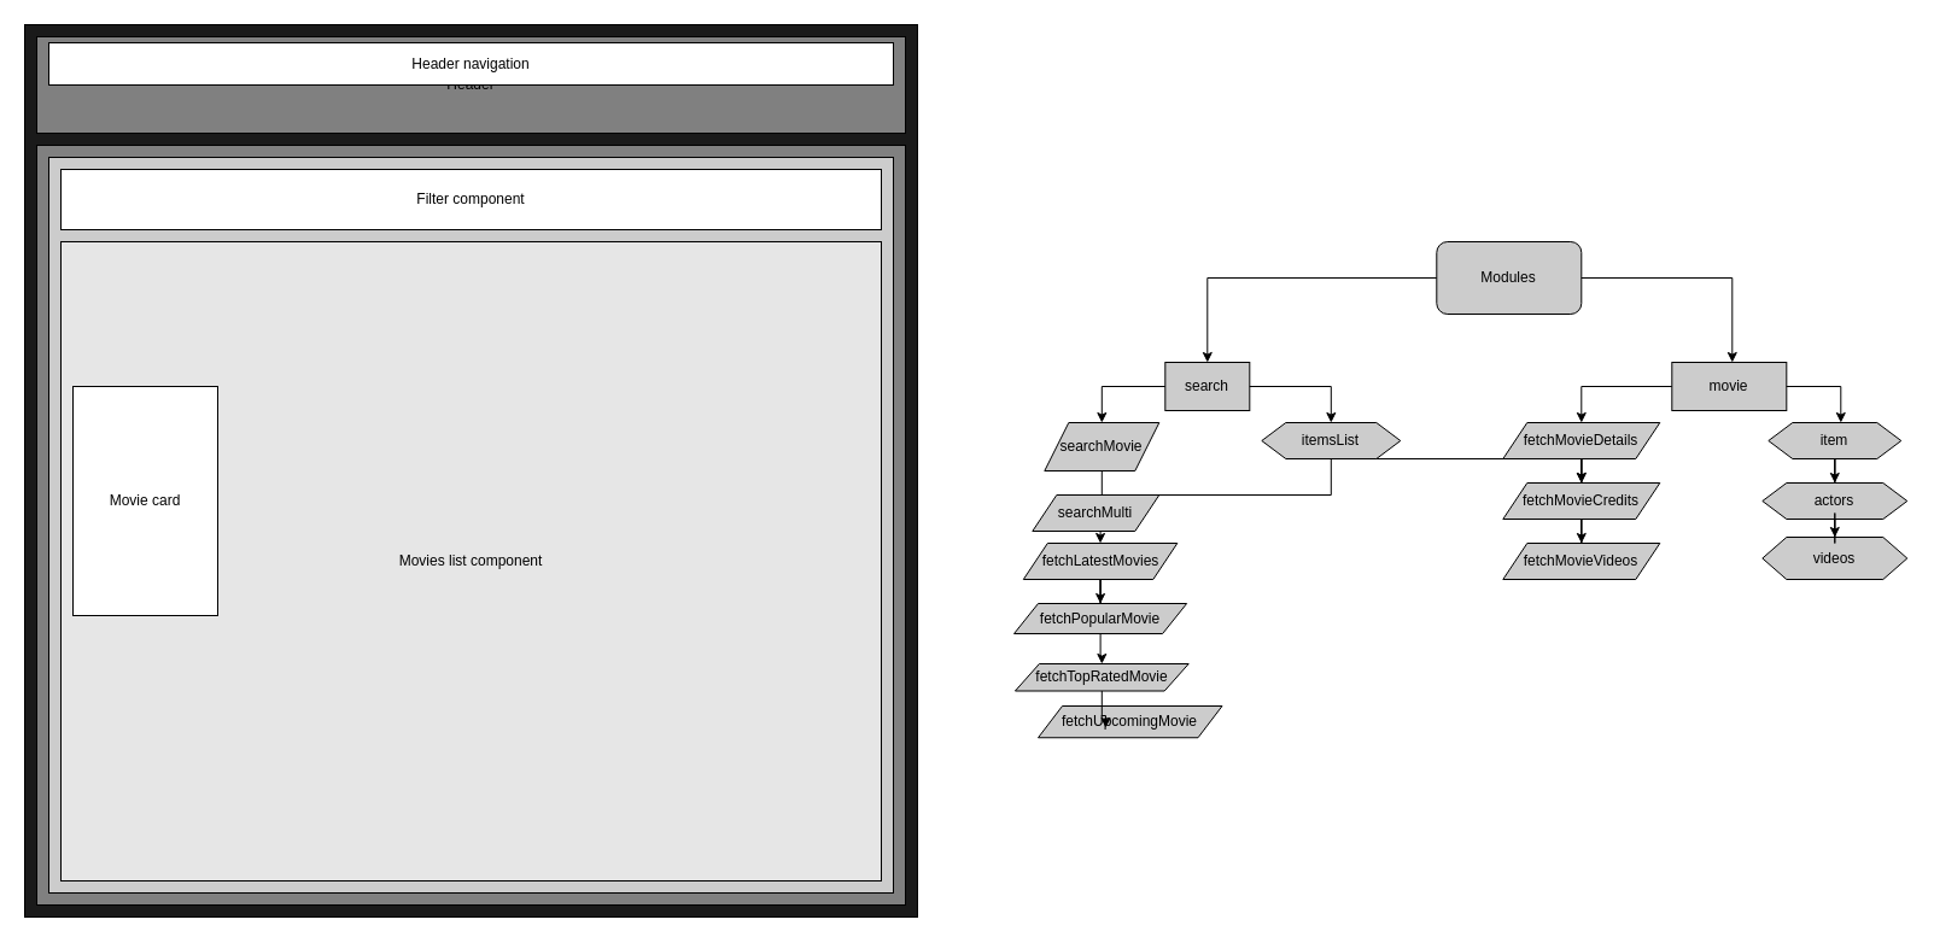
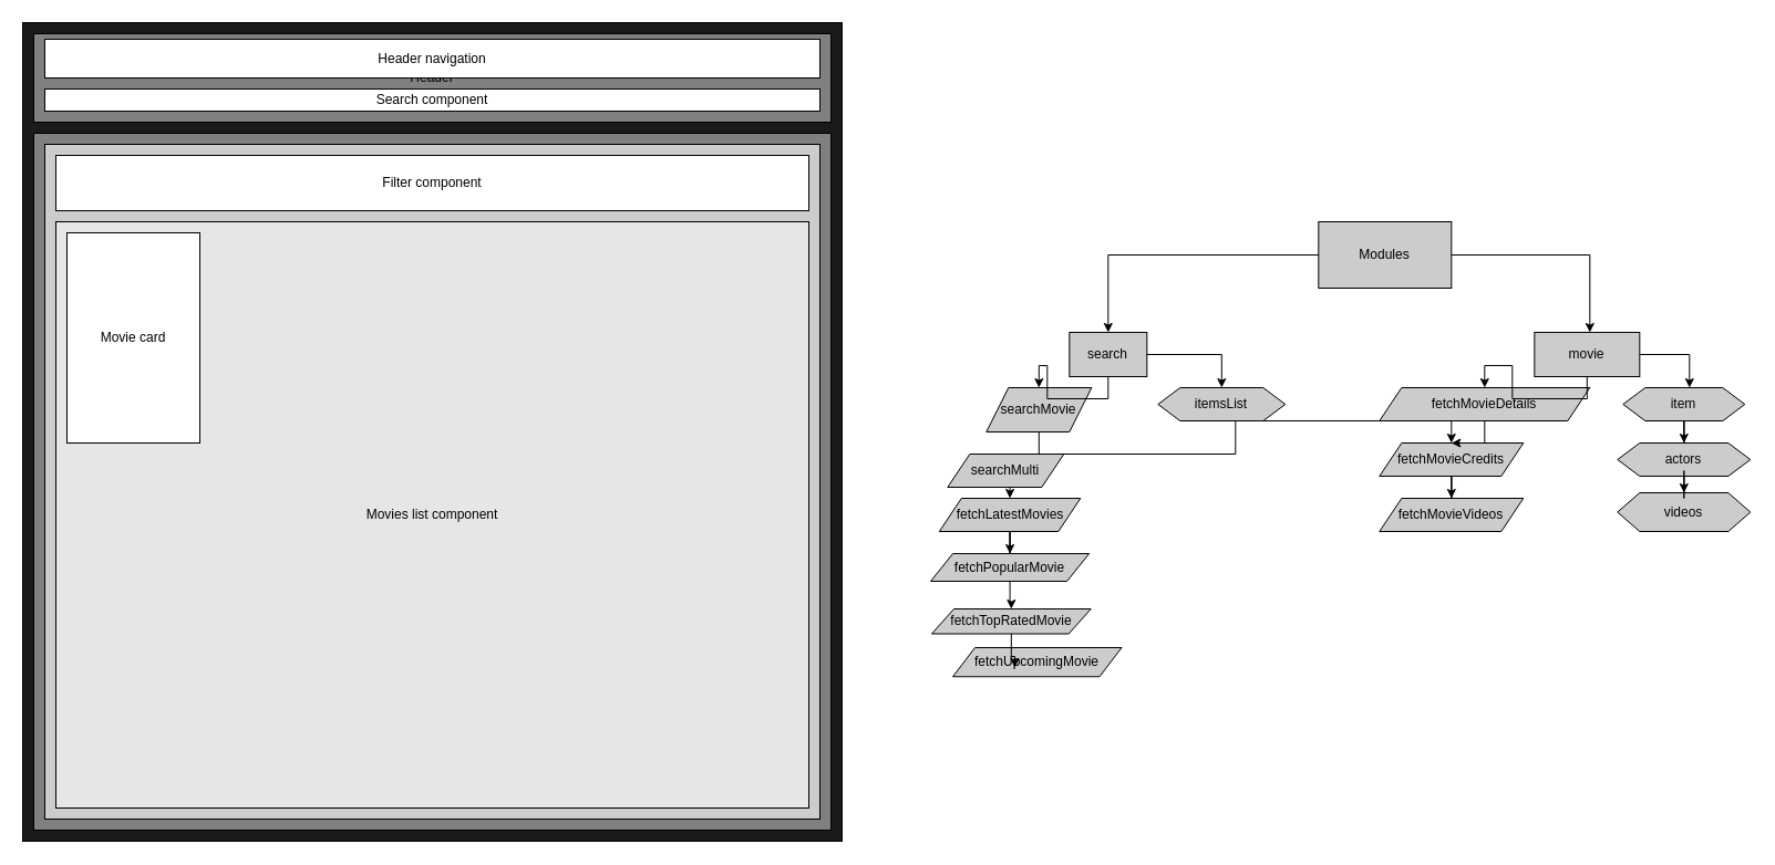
+ <mxCell id="5" value="Search component" style="rounded=0;whiteSpace=wrap;html=1;" vertex="1" parent="1"><mxGeometry x="40" y="80" width="700" height="20" as="geometry" /></mxCell>
- <mxCell id="12" value="&lt;div&gt;Modules&lt;/div&gt;" style="whiteSpace=wrap;html=1;fillColor=#CCCCCC;rounded=1;" vertex="1" parent="11"><mxGeometry x="350.31" y="150" width="120" height="60" as="geometry" /></mxCell>
+ <mxCell id="12" value="&lt;div&gt;Modules&lt;/div&gt;" style="whiteSpace=wrap;html=1;fillColor=#CCCCCC;" vertex="1" parent="11"><mxGeometry x="350.31" y="150" width="120" height="60" as="geometry" /></mxCell>
- <mxCell id="31" value="&lt;div&gt;fetchMovieDetails&lt;/div&gt;" style="shape=parallelogram;perimeter=parallelogramPerimeter;whiteSpace=wrap;html=1;fixedSize=1;fillColor=#CCCCCC;" vertex="1" parent="11"><mxGeometry x="405.31" y="300" width="130" height="30" as="geometry" /></mxCell>
+ <mxCell id="31" value="&lt;div&gt;fetchMovieDetails&lt;/div&gt;" style="shape=parallelogram;perimeter=parallelogramPerimeter;whiteSpace=wrap;html=1;fixedSize=1;fillColor=#CCCCCC;" vertex="1" parent="11"><mxGeometry x="405.31" y="300" width="190" height="30" as="geometry" /></mxCell>
- <mxCell id="15" value="&lt;div&gt;searchMovie&lt;/div&gt;" style="shape=parallelogram;perimeter=parallelogramPerimeter;whiteSpace=wrap;html=1;fixedSize=1;fillColor=#CCCCCC;" vertex="1" parent="11"><mxGeometry x="25.31" y="300" width="95" height="40" as="geometry" /></mxCell>
+ <mxCell id="15" value="&lt;div&gt;searchMovie&lt;/div&gt;" style="shape=parallelogram;perimeter=parallelogramPerimeter;whiteSpace=wrap;html=1;fixedSize=1;fillColor=#CCCCCC;" vertex="1" parent="11"><mxGeometry x="50.31" y="300" width="95" height="40" as="geometry" /></mxCell>
- <mxCell id="9" value="Movie card" style="rounded=0;whiteSpace=wrap;html=1;" vertex="1" parent="1"><mxGeometry x="60" y="320" width="120" height="190" as="geometry" /></mxCell>
+ <mxCell id="9" value="Movie card" style="rounded=0;whiteSpace=wrap;html=1;" vertex="1" parent="1"><mxGeometry x="60" y="210" width="120" height="190" as="geometry" /></mxCell>
